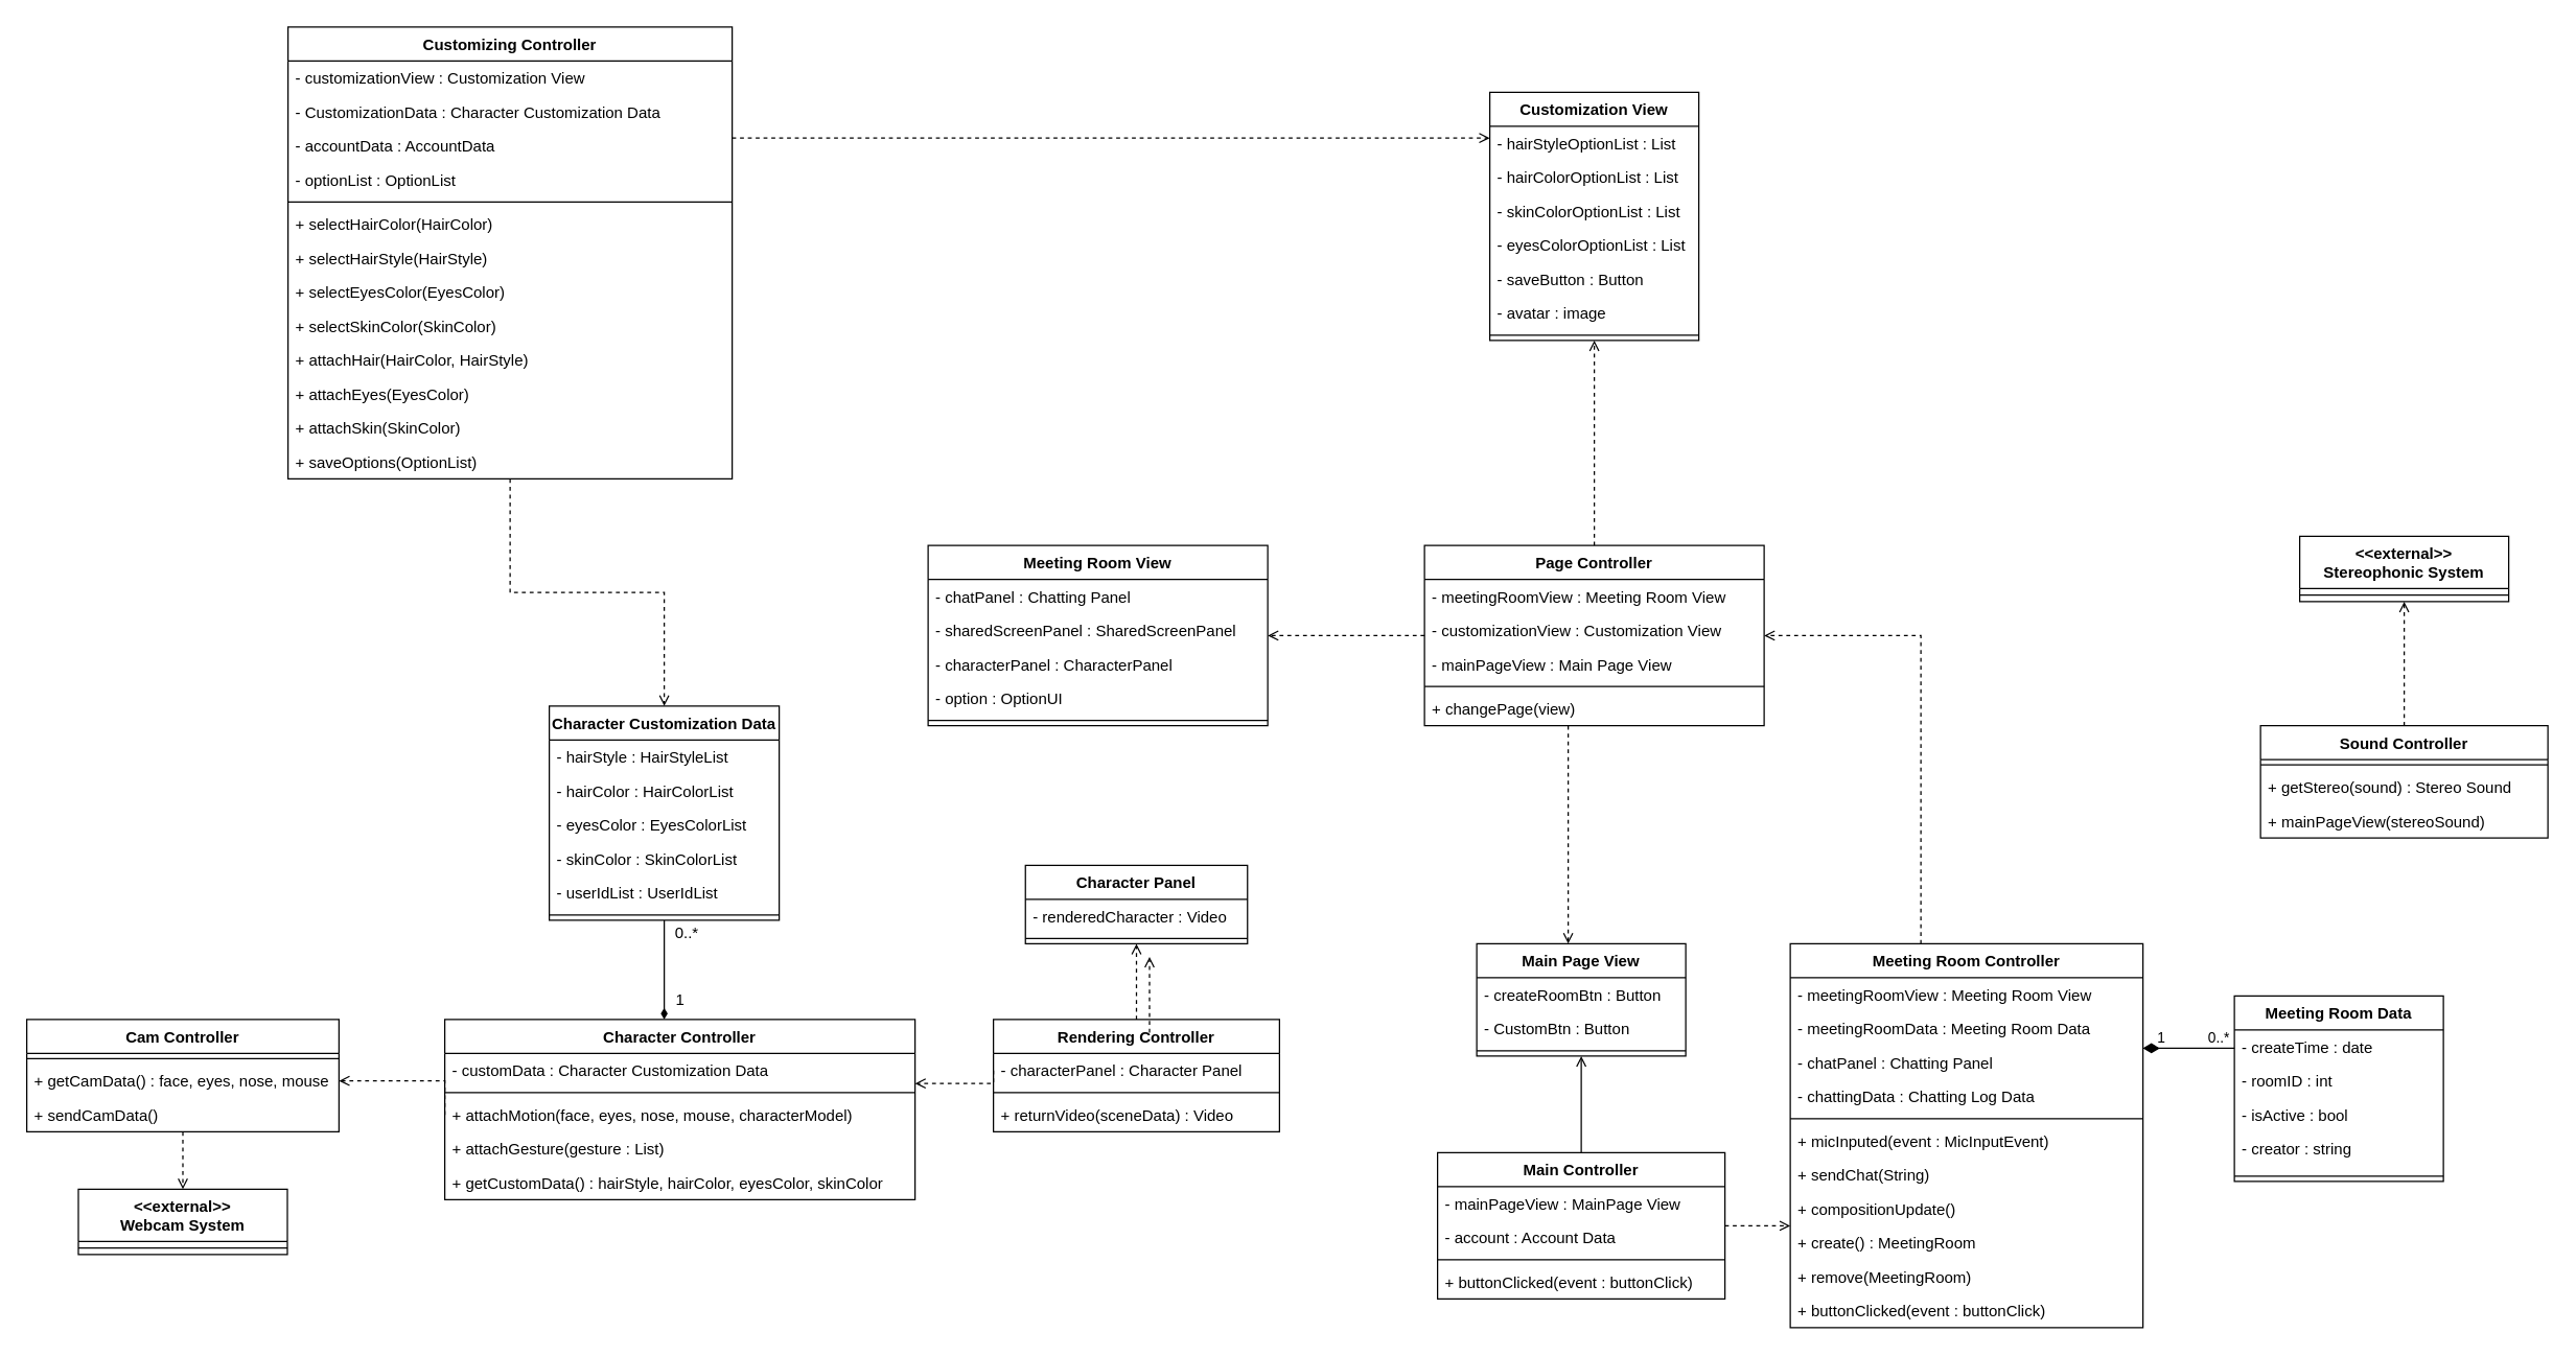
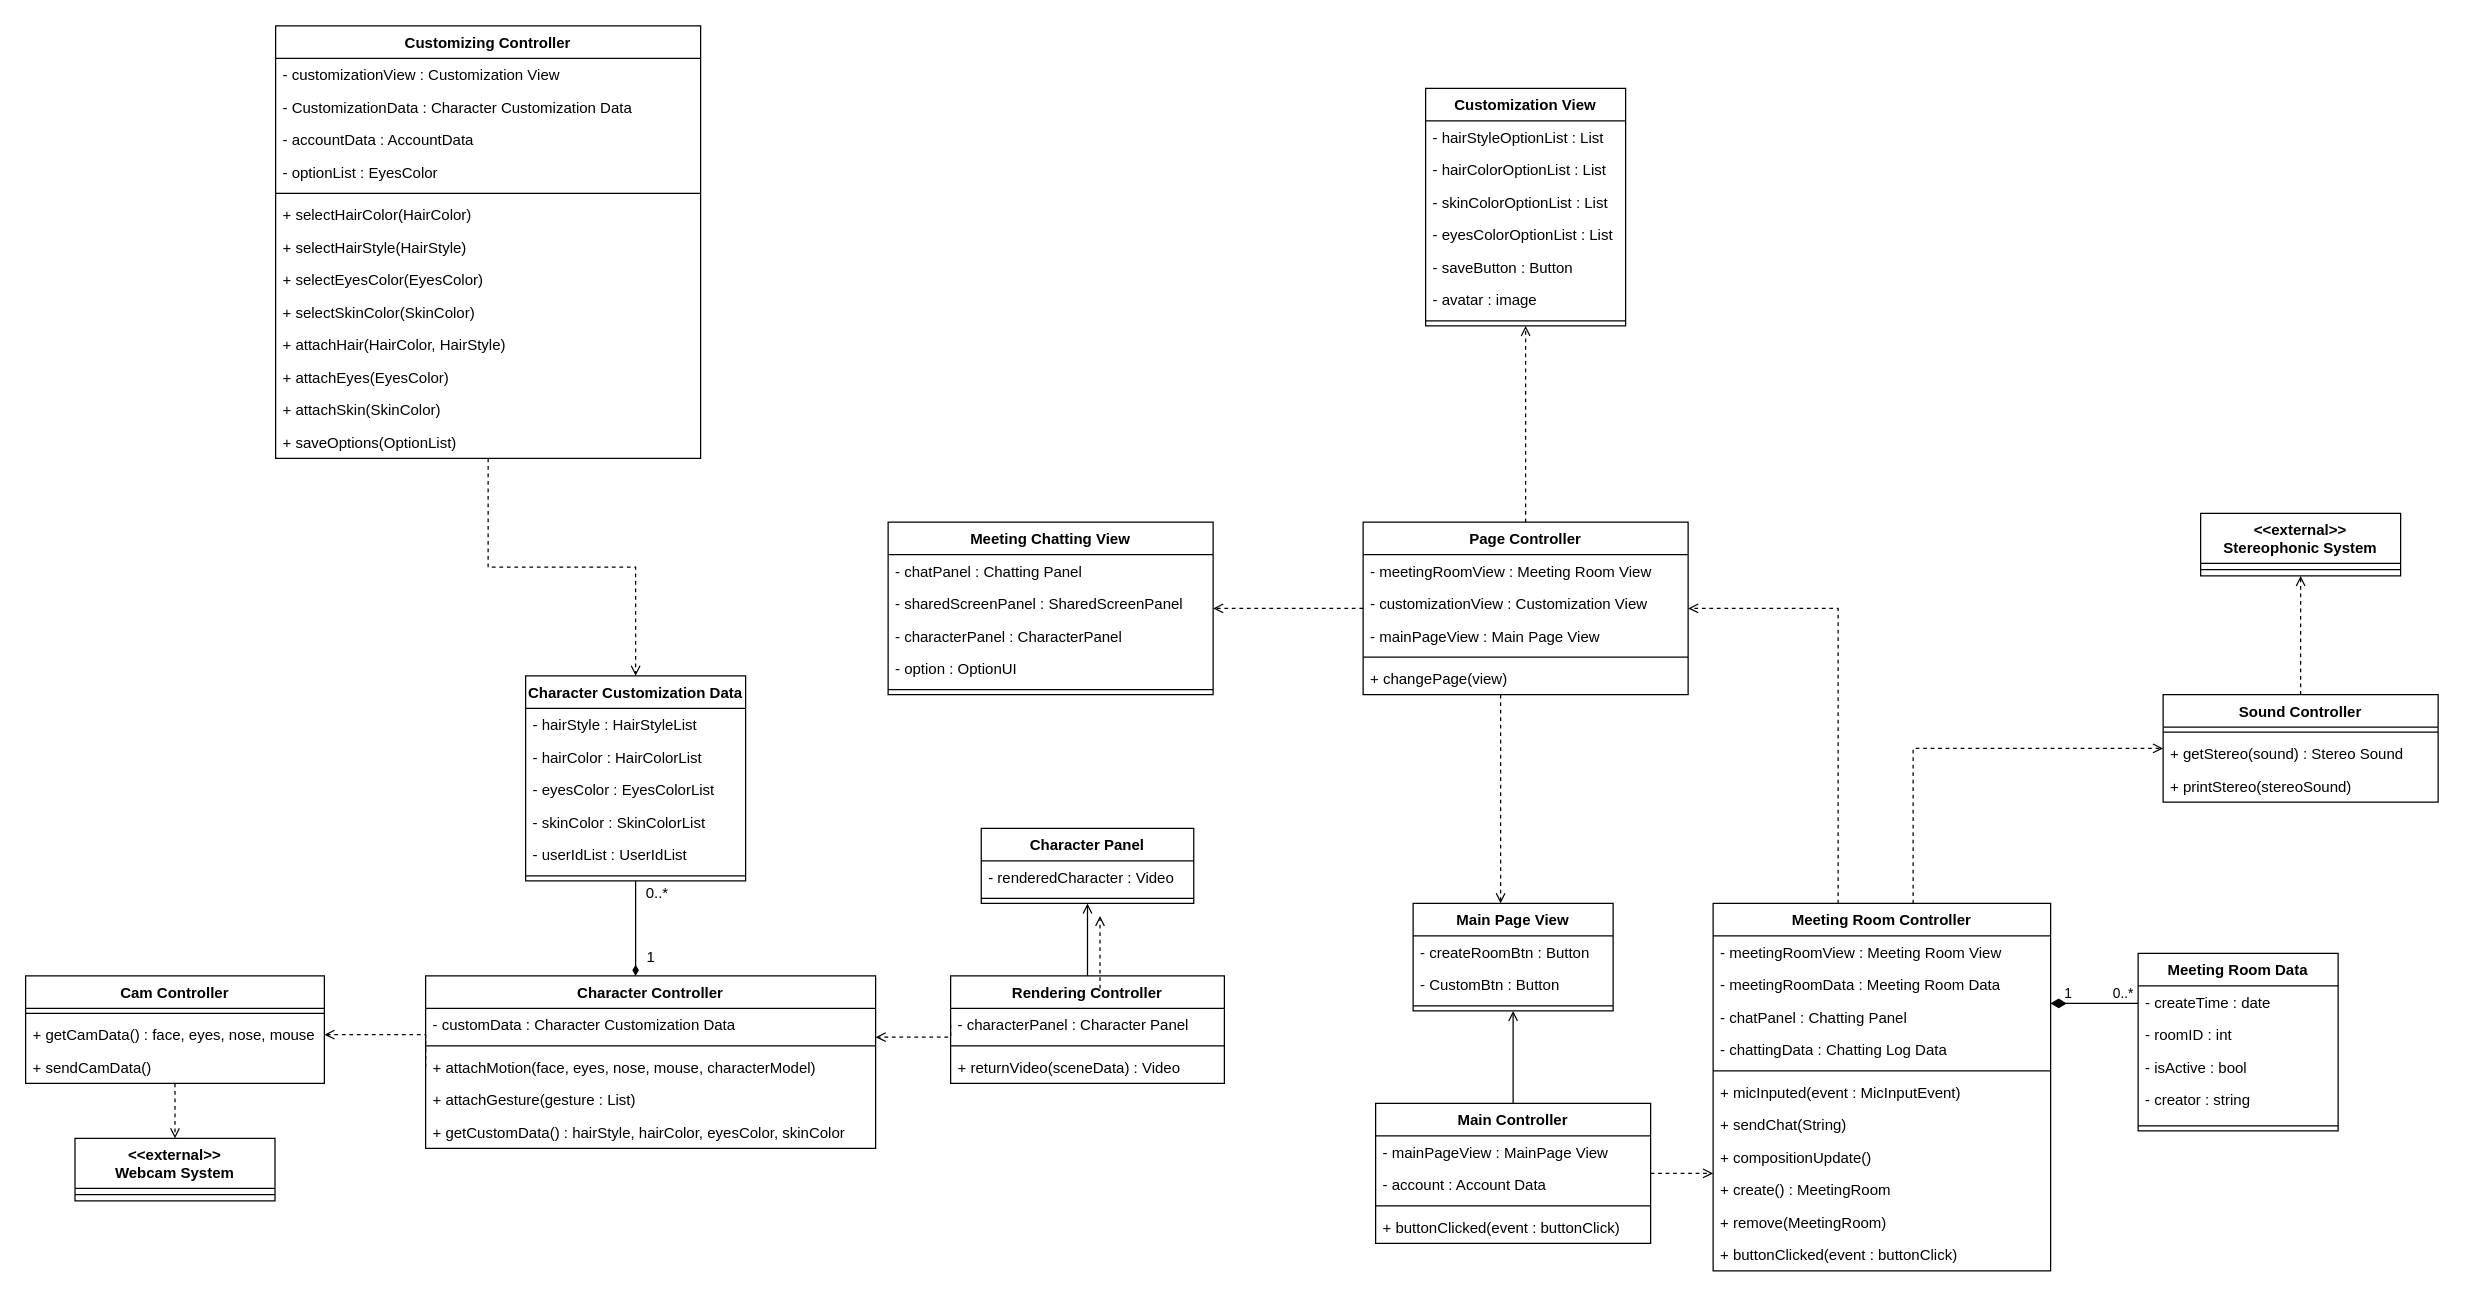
- <mxCell id="60" style="edgeStyle=orthogonalEdgeStyle;rounded=0;orthogonalLoop=1;jettySize=auto;html=1;dashed=1;endArrow=open;endFill=0;" parent="1" source="61" target="51" edge="1"><mxGeometry relative="1" as="geometry"><Array as="points"><mxPoint x="740" y="105" /><mxPoint x="740" y="105" /></Array></mxGeometry></mxCell>
- <mxCell id="65" value="- optionList : OptionList" style="text;strokeColor=none;fillColor=none;align=left;verticalAlign=top;spacingLeft=4;spacingRight=4;overflow=hidden;rotatable=0;points=[[0,0.5],[1,0.5]];portConstraint=eastwest;" parent="61" vertex="1"><mxGeometry y="104" width="340" height="26" as="geometry" /></mxCell>
+ <mxCell id="65" value="- optionList : EyesColor" style="text;strokeColor=none;fillColor=none;align=left;verticalAlign=top;spacingLeft=4;spacingRight=4;overflow=hidden;rotatable=0;points=[[0,0.5],[1,0.5]];portConstraint=eastwest;" parent="61" vertex="1"><mxGeometry y="104" width="340" height="26" as="geometry" /></mxCell>
- <mxCell id="99" value="Meeting Room View" style="swimlane;fontStyle=1;align=center;verticalAlign=top;childLayout=stackLayout;horizontal=1;startSize=26;horizontalStack=0;resizeParent=1;resizeParentMax=0;resizeLast=0;collapsible=1;marginBottom=0;" parent="1" vertex="1"><mxGeometry x="710" y="417" width="260" height="138" as="geometry" /></mxCell>
+ <mxCell id="99" value="Meeting Chatting View" style="swimlane;fontStyle=1;align=center;verticalAlign=top;childLayout=stackLayout;horizontal=1;startSize=26;horizontalStack=0;resizeParent=1;resizeParentMax=0;resizeLast=0;collapsible=1;marginBottom=0;" parent="1" vertex="1"><mxGeometry x="710" y="417" width="260" height="138" as="geometry" /></mxCell>
+ <mxCell id="28" style="edgeStyle=orthogonalEdgeStyle;rounded=0;orthogonalLoop=1;jettySize=auto;html=1;dashed=1;endArrow=open;endFill=0;" parent="1" source="76" target="3" edge="1"><mxGeometry relative="1" as="geometry"><mxPoint x="1332" y="504" as="sourcePoint" /><Array as="points"><mxPoint x="1530" y="680" /><mxPoint x="1530" y="680" /></Array><mxPoint x="1412" y="504" as="targetPoint" /></mxGeometry></mxCell>
- <mxCell id="6" value="+ mainPageView(stereoSound)" style="text;strokeColor=none;fillColor=none;align=left;verticalAlign=top;spacingLeft=4;spacingRight=4;overflow=hidden;rotatable=0;points=[[0,0.5],[1,0.5]];portConstraint=eastwest;" parent="3" vertex="1"><mxGeometry y="60" width="220" height="26" as="geometry" /></mxCell>
+ <mxCell id="6" value="+ printStereo(stereoSound)" style="text;strokeColor=none;fillColor=none;align=left;verticalAlign=top;spacingLeft=4;spacingRight=4;overflow=hidden;rotatable=0;points=[[0,0.5],[1,0.5]];portConstraint=eastwest;" parent="3" vertex="1"><mxGeometry y="60" width="220" height="26" as="geometry" /></mxCell>
- <mxCell id="18" style="edgeStyle=orthogonalEdgeStyle;rounded=0;orthogonalLoop=1;jettySize=auto;html=1;dashed=1;endArrow=open;endFill=0;" parent="1" source="19" target="15" edge="1"><mxGeometry relative="1" as="geometry" /></mxCell>
+ <mxCell id="18" style="edgeStyle=orthogonalEdgeStyle;rounded=0;orthogonalLoop=1;jettySize=auto;html=1;dashed=0;endArrow=open;endFill=0;" parent="1" source="19" target="15" edge="1"><mxGeometry relative="1" as="geometry" /></mxCell>
